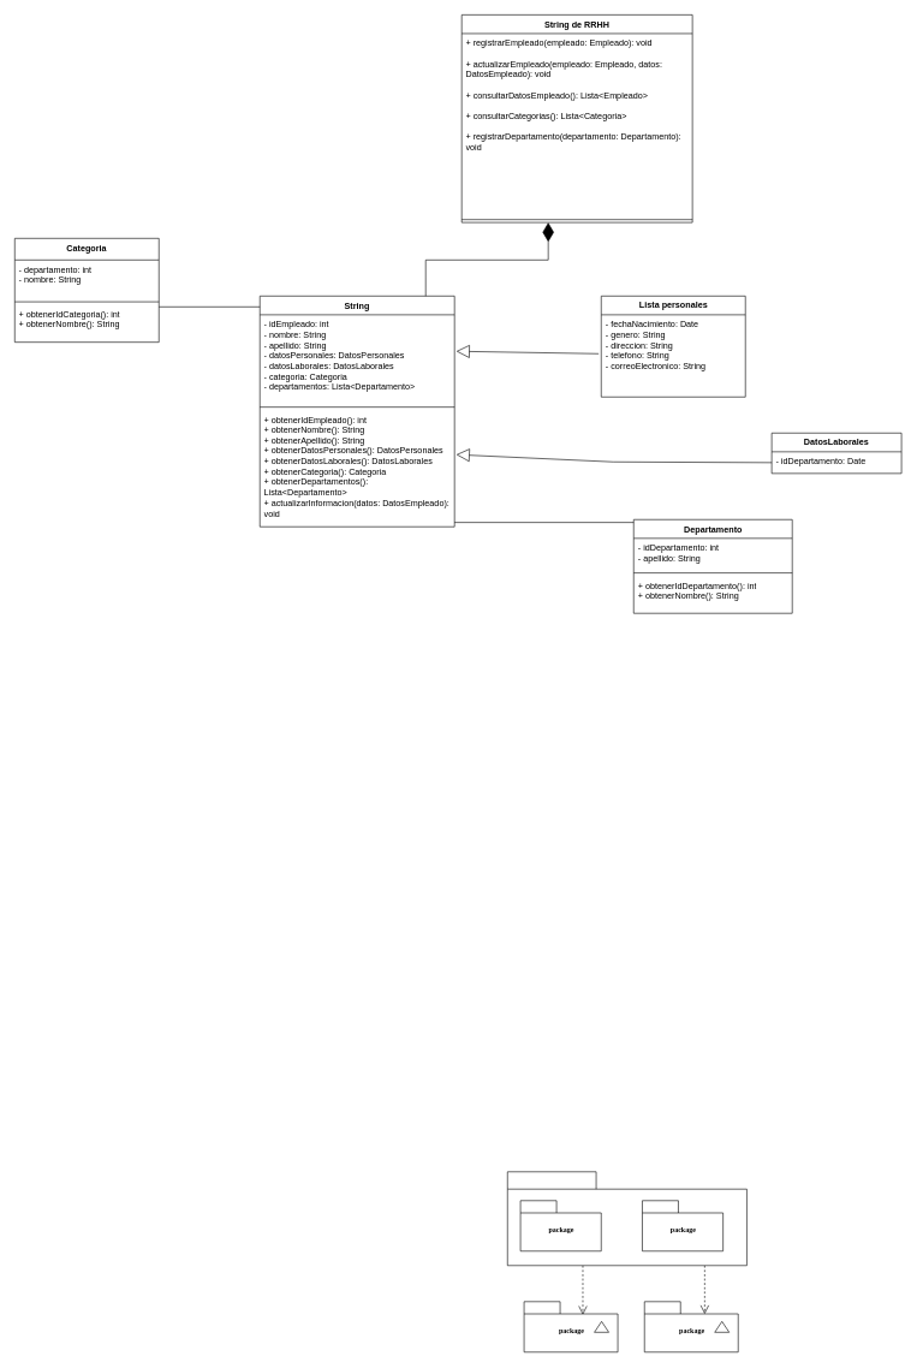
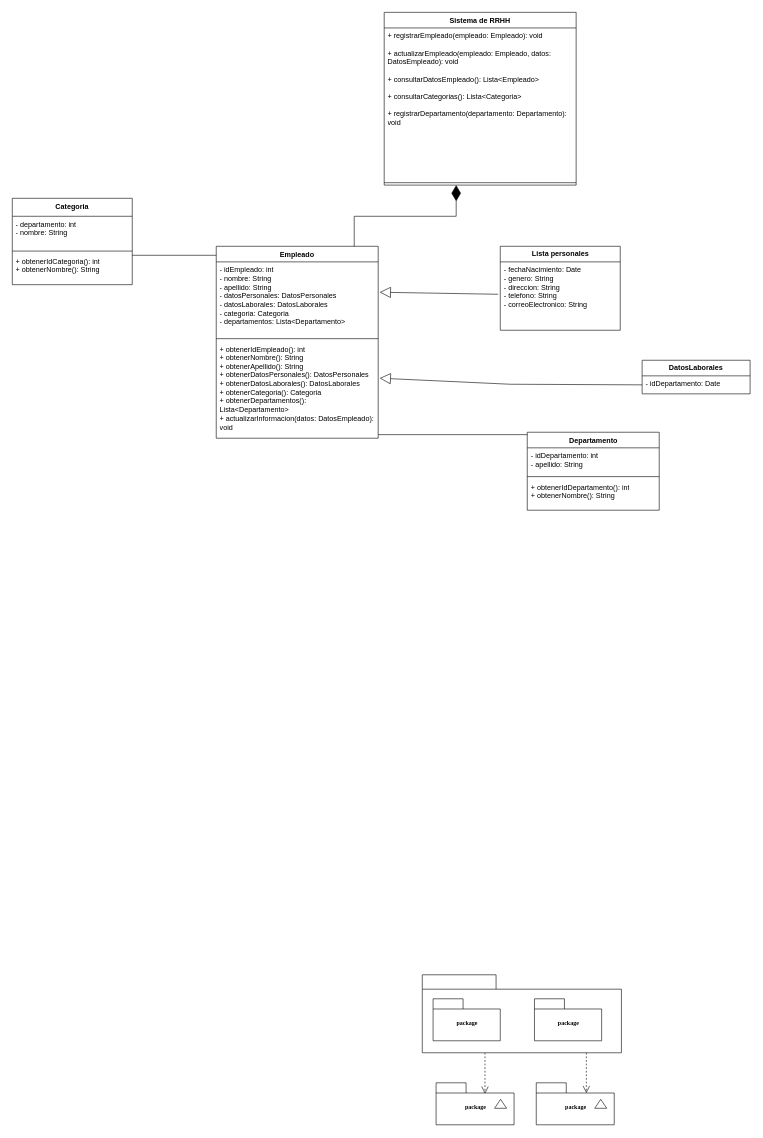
- <mxCell id="13" value="String de RRHH" style="swimlane;fontStyle=1;align=center;verticalAlign=top;childLayout=stackLayout;horizontal=1;startSize=26;horizontalStack=0;resizeParent=1;resizeParentMax=0;resizeLast=0;collapsible=1;marginBottom=0;whiteSpace=wrap;html=1;" vertex="1" parent="1"><mxGeometry x="640" y="20" width="320" height="288" as="geometry" /></mxCell>
+ <mxCell id="13" value="Sistema de RRHH" style="swimlane;fontStyle=1;align=center;verticalAlign=top;childLayout=stackLayout;horizontal=1;startSize=26;horizontalStack=0;resizeParent=1;resizeParentMax=0;resizeLast=0;collapsible=1;marginBottom=0;whiteSpace=wrap;html=1;" vertex="1" parent="1"><mxGeometry x="640" y="20" width="320" height="288" as="geometry" /></mxCell>
- <mxCell id="16" value="String" style="swimlane;fontStyle=1;align=center;verticalAlign=top;childLayout=stackLayout;horizontal=1;startSize=26;horizontalStack=0;resizeParent=1;resizeParentMax=0;resizeLast=0;collapsible=1;marginBottom=0;whiteSpace=wrap;html=1;" vertex="1" parent="1"><mxGeometry x="360" y="410" width="270" height="320" as="geometry" /></mxCell>
+ <mxCell id="16" value="Empleado" style="swimlane;fontStyle=1;align=center;verticalAlign=top;childLayout=stackLayout;horizontal=1;startSize=26;horizontalStack=0;resizeParent=1;resizeParentMax=0;resizeLast=0;collapsible=1;marginBottom=0;whiteSpace=wrap;html=1;" vertex="1" parent="1"><mxGeometry x="360" y="410" width="270" height="320" as="geometry" /></mxCell>
